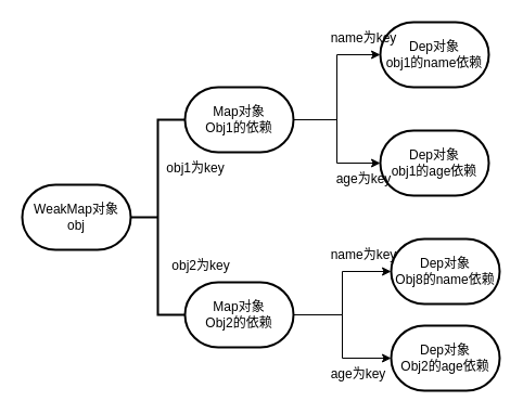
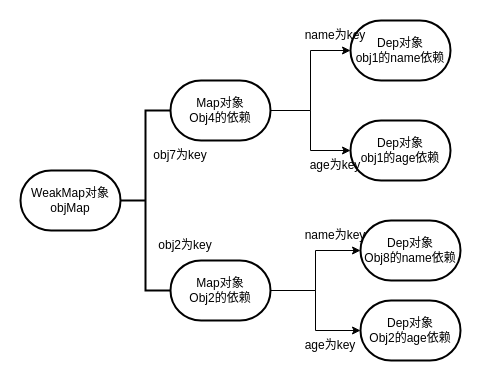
- <mxCell id="6" value="Map对象&lt;br&gt;Obj1的依赖" style="strokeWidth=2;html=1;shape=mxgraph.flowchart.terminator;whiteSpace=wrap;" vertex="1" parent="1"><mxGeometry x="170" y="80" width="100" height="60" as="geometry" /></mxCell>
+ <mxCell id="6" value="Map对象&lt;br&gt;Obj4的依赖" style="strokeWidth=2;html=1;shape=mxgraph.flowchart.terminator;whiteSpace=wrap;" vertex="1" parent="1"><mxGeometry x="170" y="80" width="100" height="60" as="geometry" /></mxCell>
- <mxCell id="14" value="obj1为key" style="text;html=1;strokeColor=none;fillColor=none;align=center;verticalAlign=middle;whiteSpace=wrap;rounded=0;" vertex="1" parent="1"><mxGeometry x="150" y="140" width="60" height="30" as="geometry" /></mxCell>
+ <mxCell id="14" value="obj7为key" style="text;html=1;strokeColor=none;fillColor=none;align=center;verticalAlign=middle;whiteSpace=wrap;rounded=0;" vertex="1" parent="1"><mxGeometry x="150" y="140" width="60" height="30" as="geometry" /></mxCell>
- <mxCell id="2" value="WeakMap对象&lt;br&gt;obj" style="strokeWidth=2;html=1;shape=mxgraph.flowchart.terminator;whiteSpace=wrap;" vertex="1" parent="1"><mxGeometry x="20" y="170" width="100" height="60" as="geometry" /></mxCell>
+ <mxCell id="2" value="WeakMap对象&lt;br&gt;objMap" style="strokeWidth=2;html=1;shape=mxgraph.flowchart.terminator;whiteSpace=wrap;" vertex="1" parent="1"><mxGeometry x="20" y="170" width="100" height="60" as="geometry" /></mxCell>
